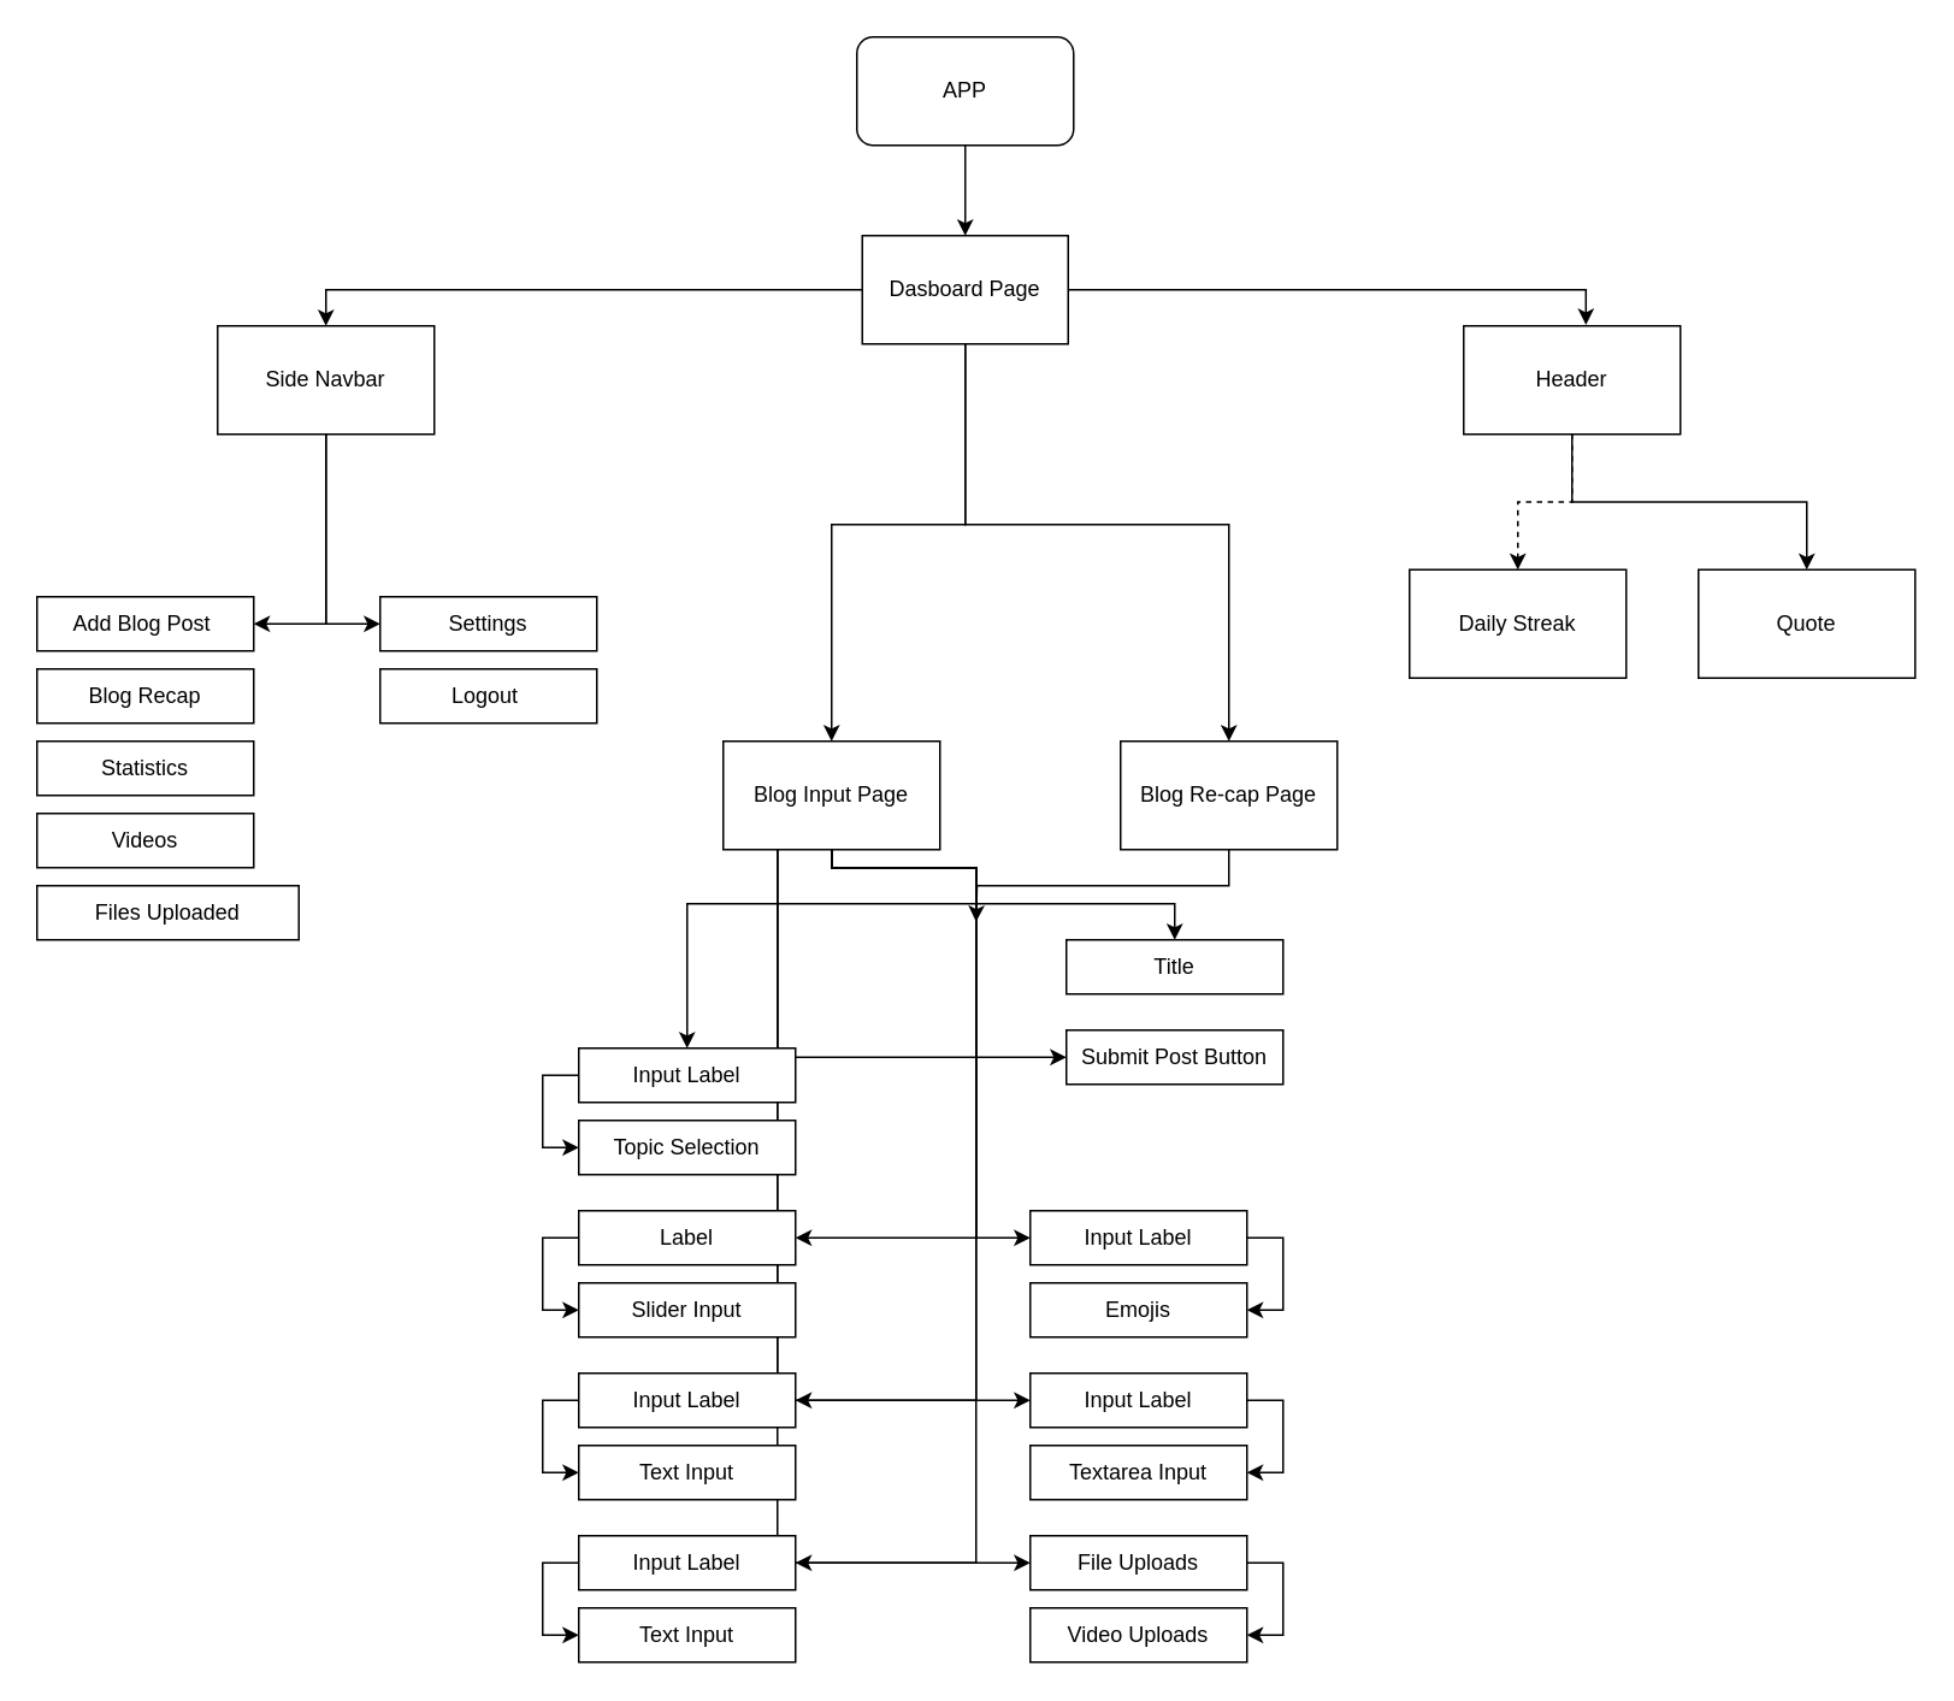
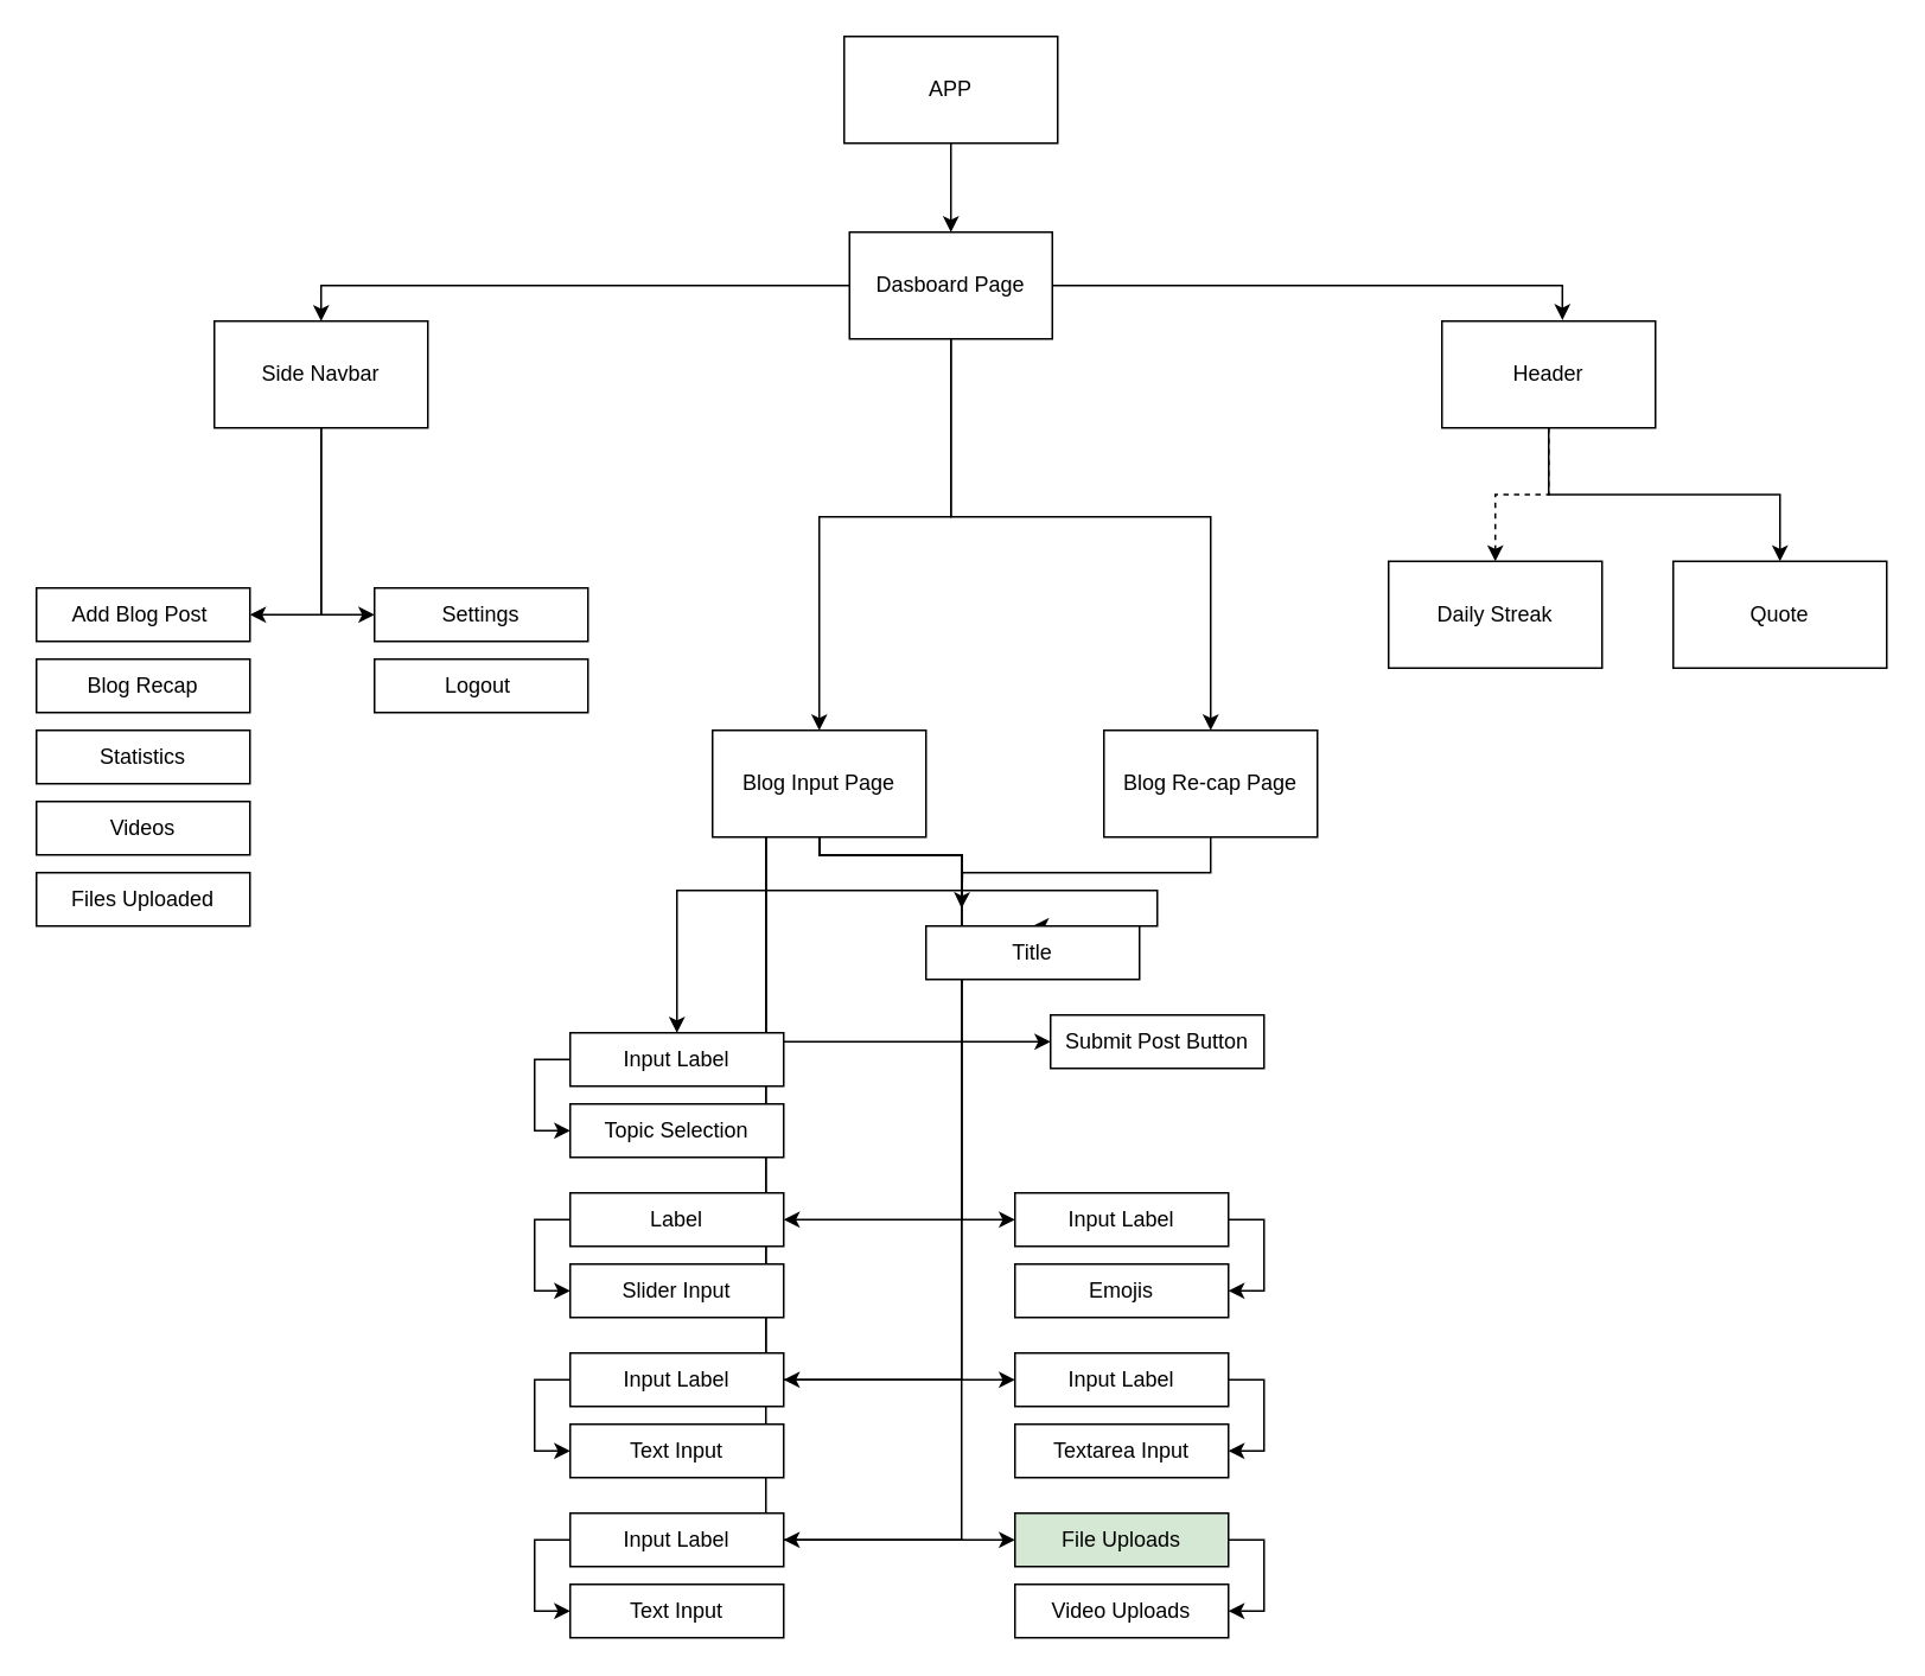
- <mxCell id="3" value="APP" style="whiteSpace=wrap;html=1;rounded=1;" vertex="1" parent="1"><mxGeometry x="474" y="20" width="120" height="60" as="geometry" /></mxCell>
+ <mxCell id="3" value="APP" style="whiteSpace=wrap;html=1;" vertex="1" parent="1"><mxGeometry x="474" y="20" width="120" height="60" as="geometry" /></mxCell>
- <mxCell id="31" value="Files Uploaded" style="whiteSpace=wrap;html=1;" vertex="1" parent="1"><mxGeometry x="20" y="490" width="145" height="30" as="geometry" /></mxCell>
+ <mxCell id="31" value="Files Uploaded" style="whiteSpace=wrap;html=1;" vertex="1" parent="1"><mxGeometry x="20" y="490" width="120" height="30" as="geometry" /></mxCell>
- <mxCell id="43" value="Title" style="whiteSpace=wrap;html=1;" vertex="1" parent="1"><mxGeometry x="590" y="520" width="120" height="30" as="geometry" /></mxCell>
+ <mxCell id="43" value="Title" style="whiteSpace=wrap;html=1;" vertex="1" parent="1"><mxGeometry x="520" y="520" width="120" height="30" as="geometry" /></mxCell>
- <mxCell id="45" value="File Uploads" style="whiteSpace=wrap;html=1;" vertex="1" parent="1"><mxGeometry x="570" y="850" width="120" height="30" as="geometry" /></mxCell>
+ <mxCell id="45" value="File Uploads" style="whiteSpace=wrap;html=1;fillColor=#d5e8d4;" vertex="1" parent="1"><mxGeometry x="570" y="850" width="120" height="30" as="geometry" /></mxCell>
